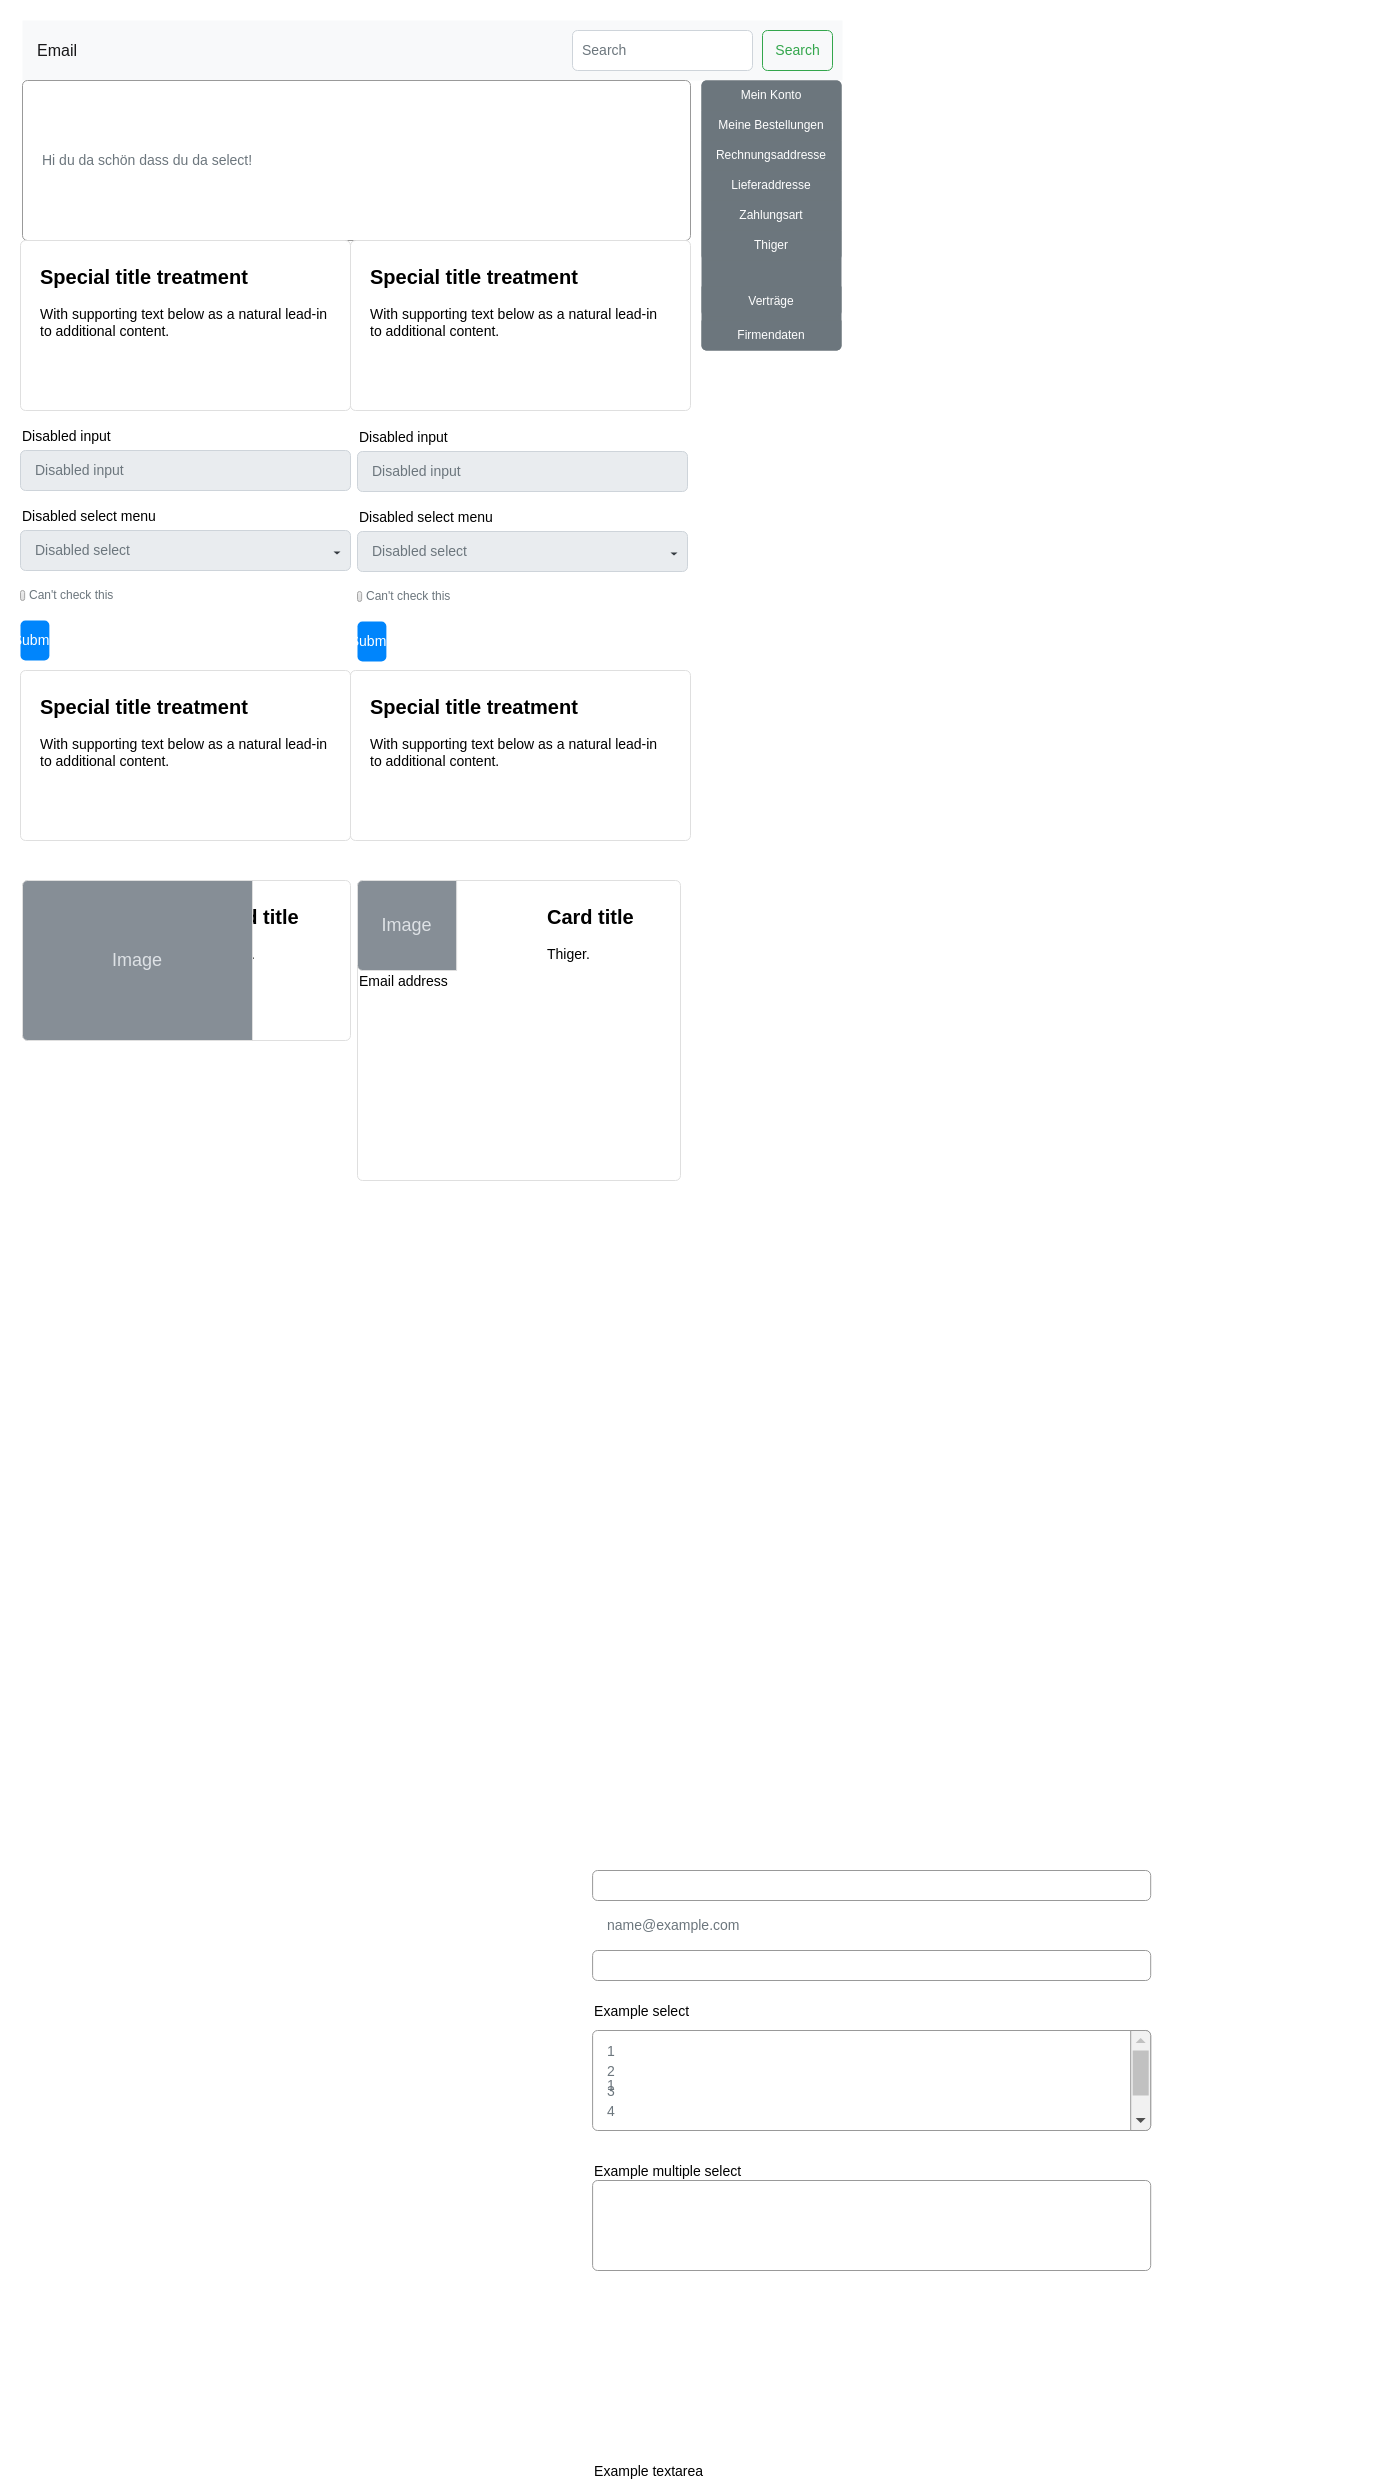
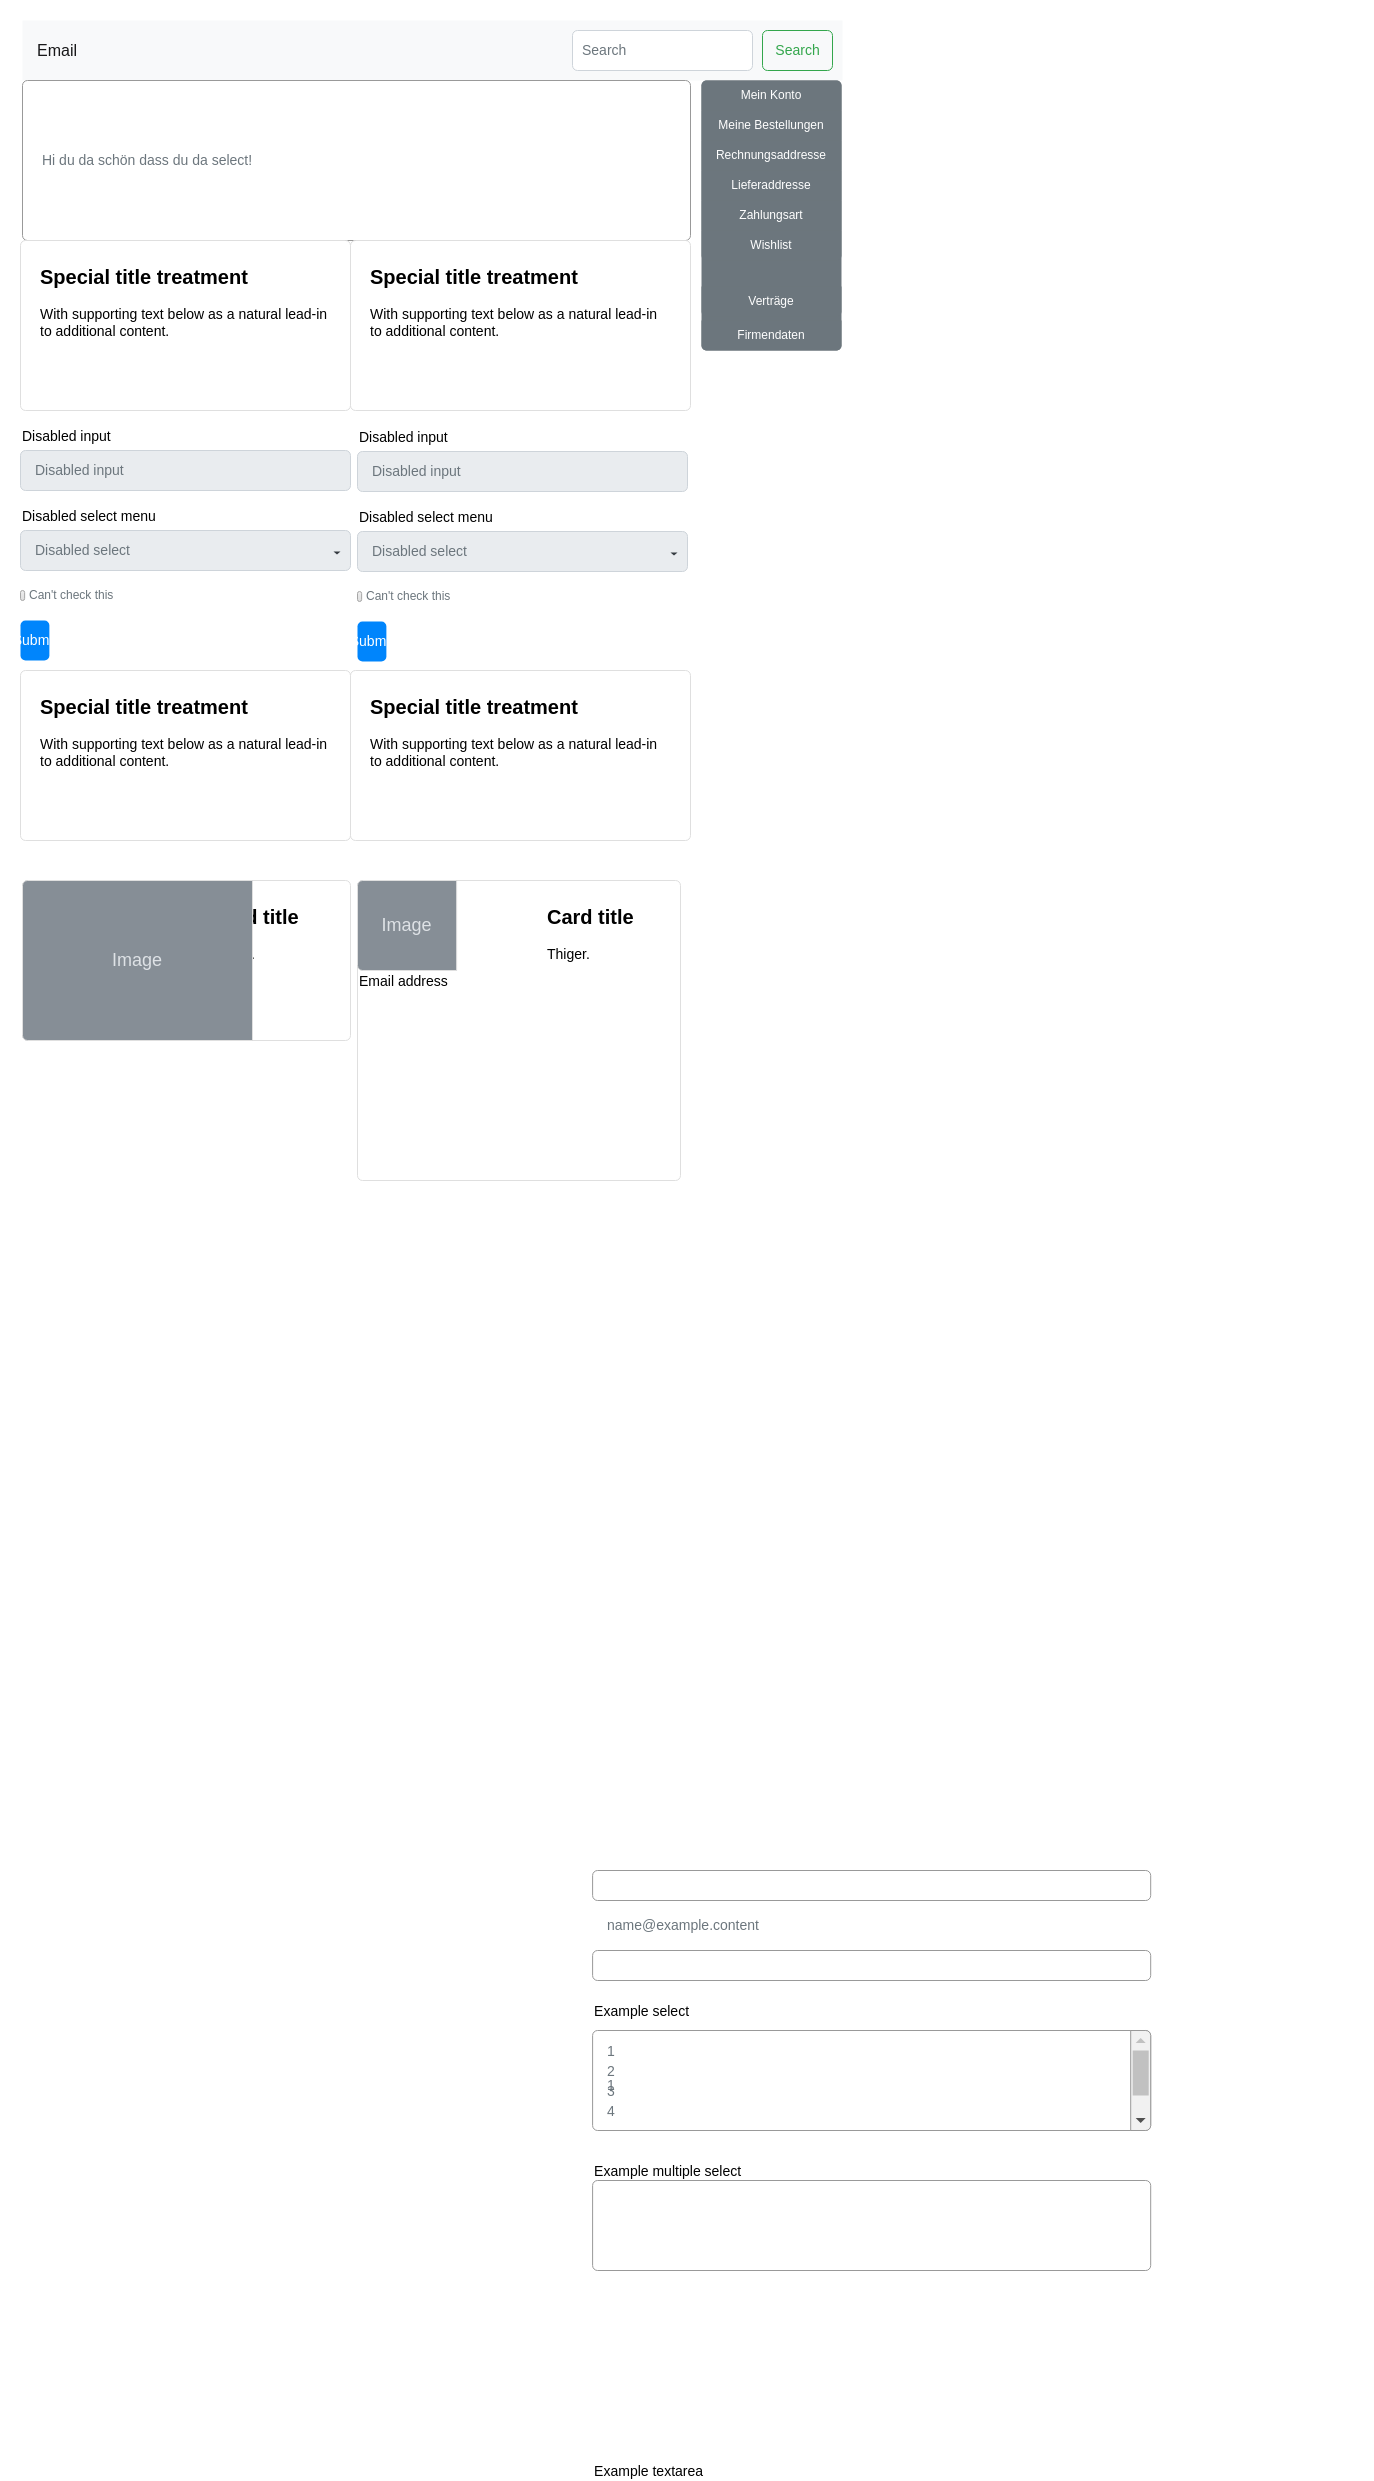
- <mxCell id="12" value="Thiger" style="strokeColor=inherit;fillColor=inherit;gradientColor=inherit;fontColor=inherit;html=1;shadow=0;dashed=0;shape=mxgraph.bootstrap.bottomButton;rSize=5;perimeter=none;whiteSpace=wrap;resizeWidth=1;resizeHeight=0;sketch=0;" vertex="1" parent="5"><mxGeometry y="149.997" width="140" height="30" as="geometry" /></mxCell>
+ <mxCell id="12" value="Wishlist" style="strokeColor=inherit;fillColor=inherit;gradientColor=inherit;fontColor=inherit;html=1;shadow=0;dashed=0;shape=mxgraph.bootstrap.bottomButton;rSize=5;perimeter=none;whiteSpace=wrap;resizeWidth=1;resizeHeight=0;sketch=0;" vertex="1" parent="5"><mxGeometry y="149.997" width="140" height="30" as="geometry" /></mxCell>
- <mxCell id="40" value="name@example.com" style="html=1;shadow=0;dashed=0;shape=mxgraph.bootstrap.rrect;rSize=5;fillColor=none;strokeColor=#999999;align=left;spacing=15;fontSize=14;fontColor=#6C767D;" vertex="1" parent="37"><mxGeometry x="235.099" y="990" width="558.099" height="30" as="geometry"><mxPoint y="40" as="offset" /></mxGeometry></mxCell>
+ <mxCell id="40" value="name@example.content" style="html=1;shadow=0;dashed=0;shape=mxgraph.bootstrap.rrect;rSize=5;fillColor=none;strokeColor=#999999;align=left;spacing=15;fontSize=14;fontColor=#6C767D;" vertex="1" parent="37"><mxGeometry x="235.099" y="990" width="558.099" height="30" as="geometry"><mxPoint y="40" as="offset" /></mxGeometry></mxCell>
